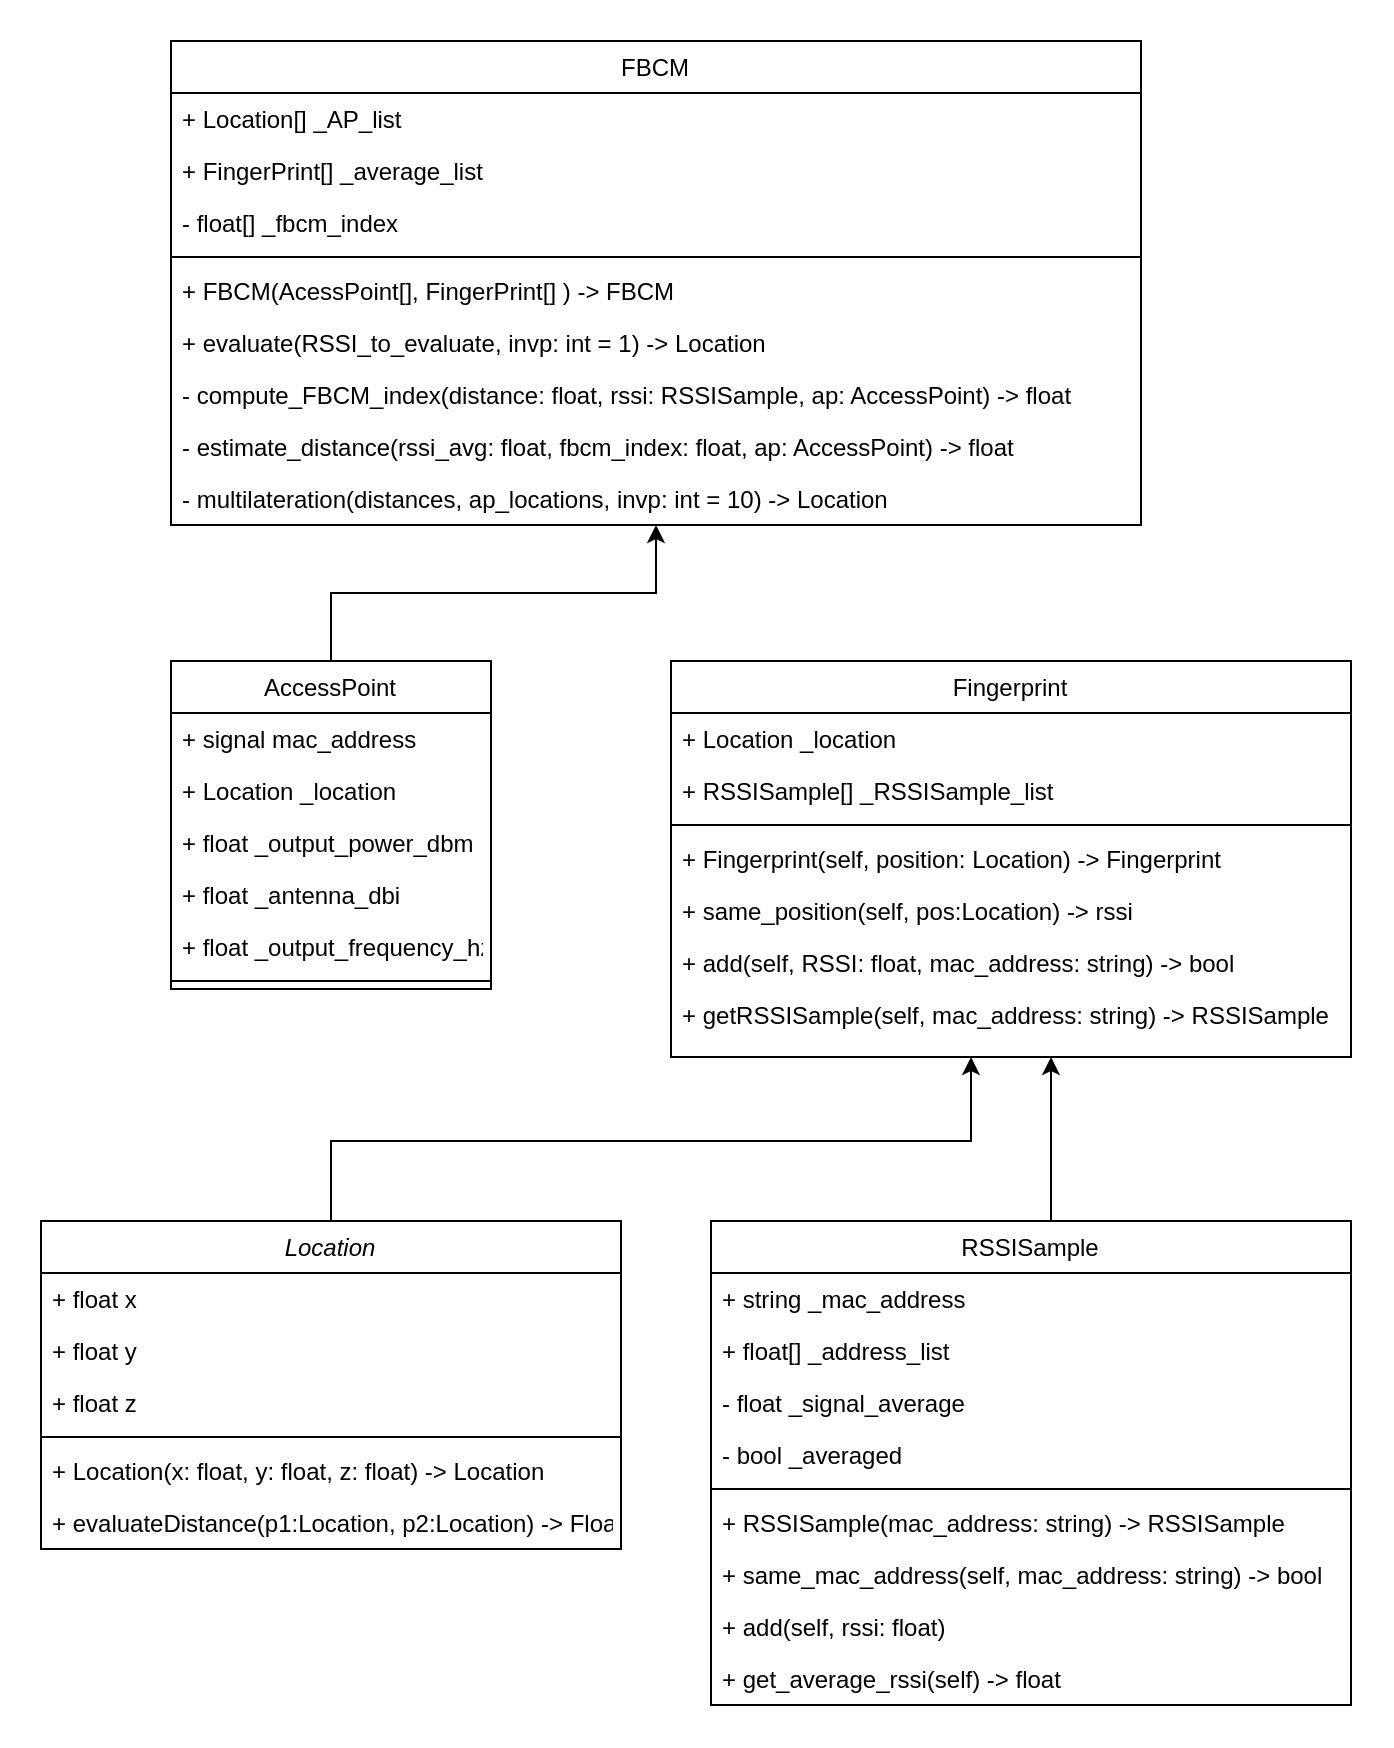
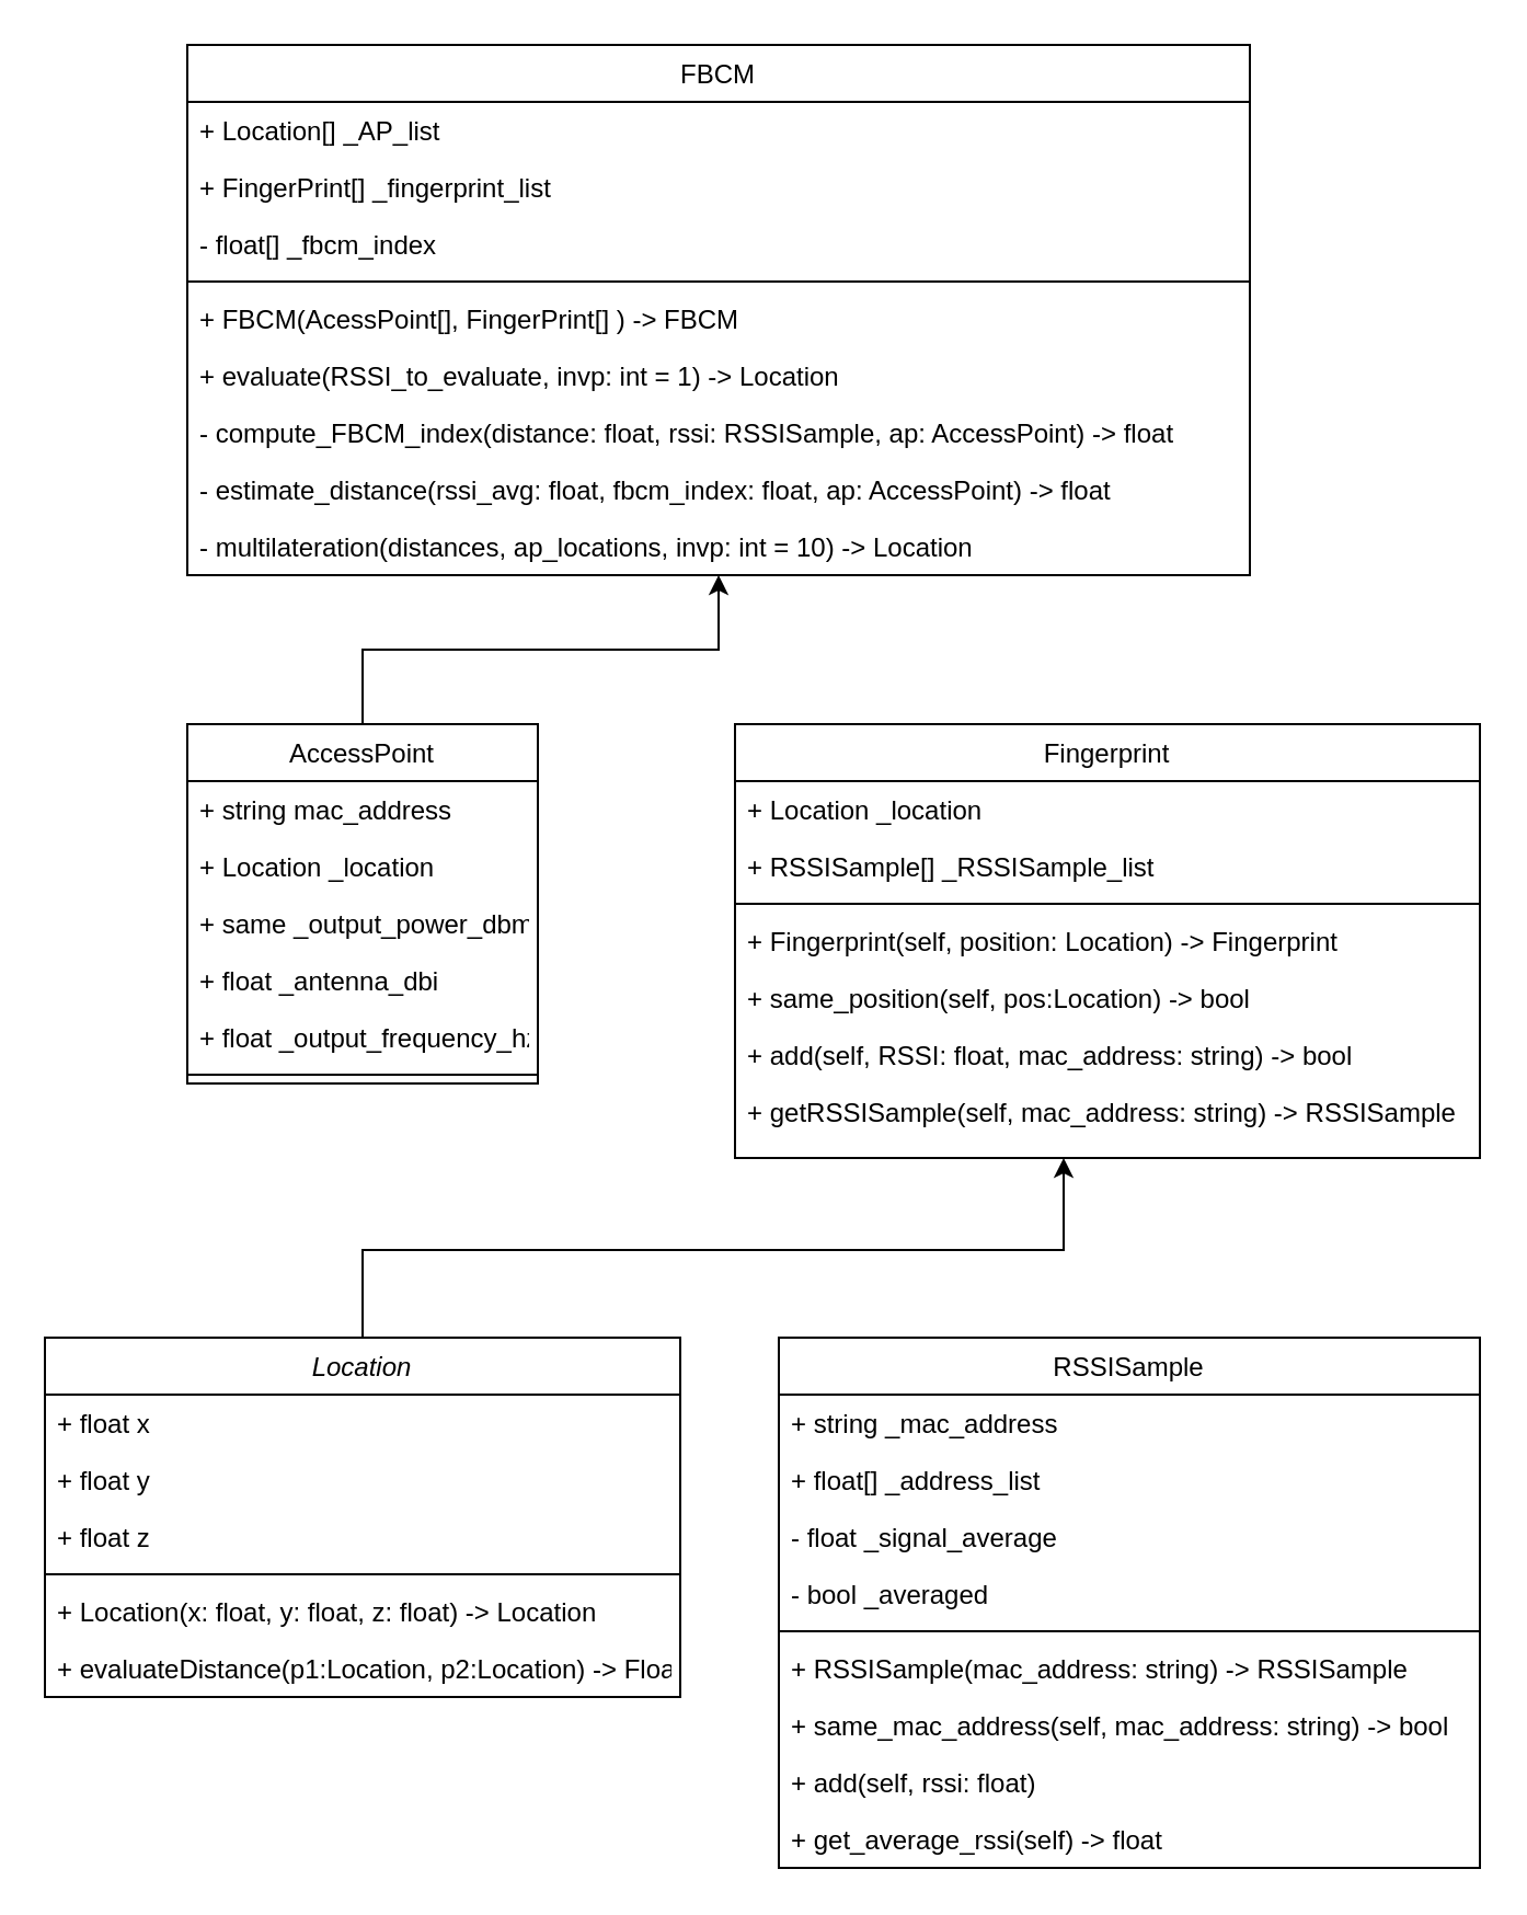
- <mxCell id="31" value="+ FingerPrint[] _average_list" style="text;align=left;verticalAlign=top;spacingLeft=4;spacingRight=4;overflow=hidden;rotatable=0;points=[[0,0.5],[1,0.5]];portConstraint=eastwest;" vertex="1" parent="29"><mxGeometry y="52" width="485" height="26" as="geometry" /></mxCell>
+ <mxCell id="31" value="+ FingerPrint[] _fingerprint_list" style="text;align=left;verticalAlign=top;spacingLeft=4;spacingRight=4;overflow=hidden;rotatable=0;points=[[0,0.5],[1,0.5]];portConstraint=eastwest;" vertex="1" parent="29"><mxGeometry y="52" width="485" height="26" as="geometry" /></mxCell>
- <mxCell id="12" value="+ signal mac_address" style="text;align=left;verticalAlign=top;spacingLeft=4;spacingRight=4;overflow=hidden;rotatable=0;points=[[0,0.5],[1,0.5]];portConstraint=eastwest;" parent="11" vertex="1"><mxGeometry y="26" width="160" height="26" as="geometry" /></mxCell>
+ <mxCell id="12" value="+ string mac_address" style="text;align=left;verticalAlign=top;spacingLeft=4;spacingRight=4;overflow=hidden;rotatable=0;points=[[0,0.5],[1,0.5]];portConstraint=eastwest;" parent="11" vertex="1"><mxGeometry y="26" width="160" height="26" as="geometry" /></mxCell>
- <mxCell id="14" value="+ float _output_power_dbm" style="text;align=left;verticalAlign=top;spacingLeft=4;spacingRight=4;overflow=hidden;rotatable=0;points=[[0,0.5],[1,0.5]];portConstraint=eastwest;rounded=0;shadow=0;html=0;" vertex="1" parent="11"><mxGeometry y="78" width="160" height="26" as="geometry" /></mxCell>
+ <mxCell id="14" value="+ same _output_power_dbm" style="text;align=left;verticalAlign=top;spacingLeft=4;spacingRight=4;overflow=hidden;rotatable=0;points=[[0,0.5],[1,0.5]];portConstraint=eastwest;rounded=0;shadow=0;html=0;" vertex="1" parent="11"><mxGeometry y="78" width="160" height="26" as="geometry" /></mxCell>
- <mxCell id="44" value="+ same_position(self, pos:Location) -&gt; rssi" style="text;align=left;verticalAlign=top;spacingLeft=4;spacingRight=4;overflow=hidden;rotatable=0;points=[[0,0.5],[1,0.5]];portConstraint=eastwest;" vertex="1" parent="39"><mxGeometry y="112" width="340" height="26" as="geometry" /></mxCell>
+ <mxCell id="44" value="+ same_position(self, pos:Location) -&gt; bool" style="text;align=left;verticalAlign=top;spacingLeft=4;spacingRight=4;overflow=hidden;rotatable=0;points=[[0,0.5],[1,0.5]];portConstraint=eastwest;" vertex="1" parent="39"><mxGeometry y="112" width="340" height="26" as="geometry" /></mxCell>
- <mxCell id="18" style="edgeStyle=orthogonalEdgeStyle;rounded=0;orthogonalLoop=1;jettySize=auto;html=1;" edge="1" parent="1" source="19" target="39"><mxGeometry relative="1" as="geometry"><Array as="points"><mxPoint x="525" y="590" /><mxPoint x="525" y="590" /></Array></mxGeometry></mxCell>
